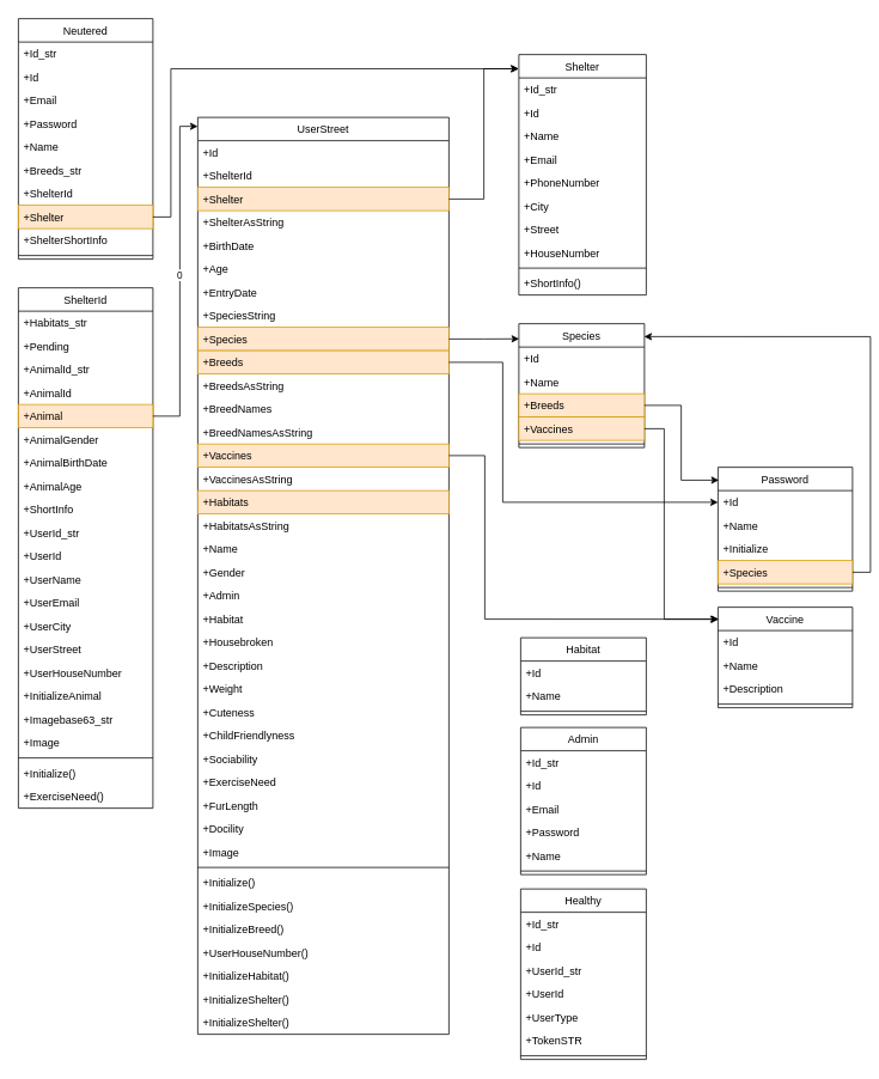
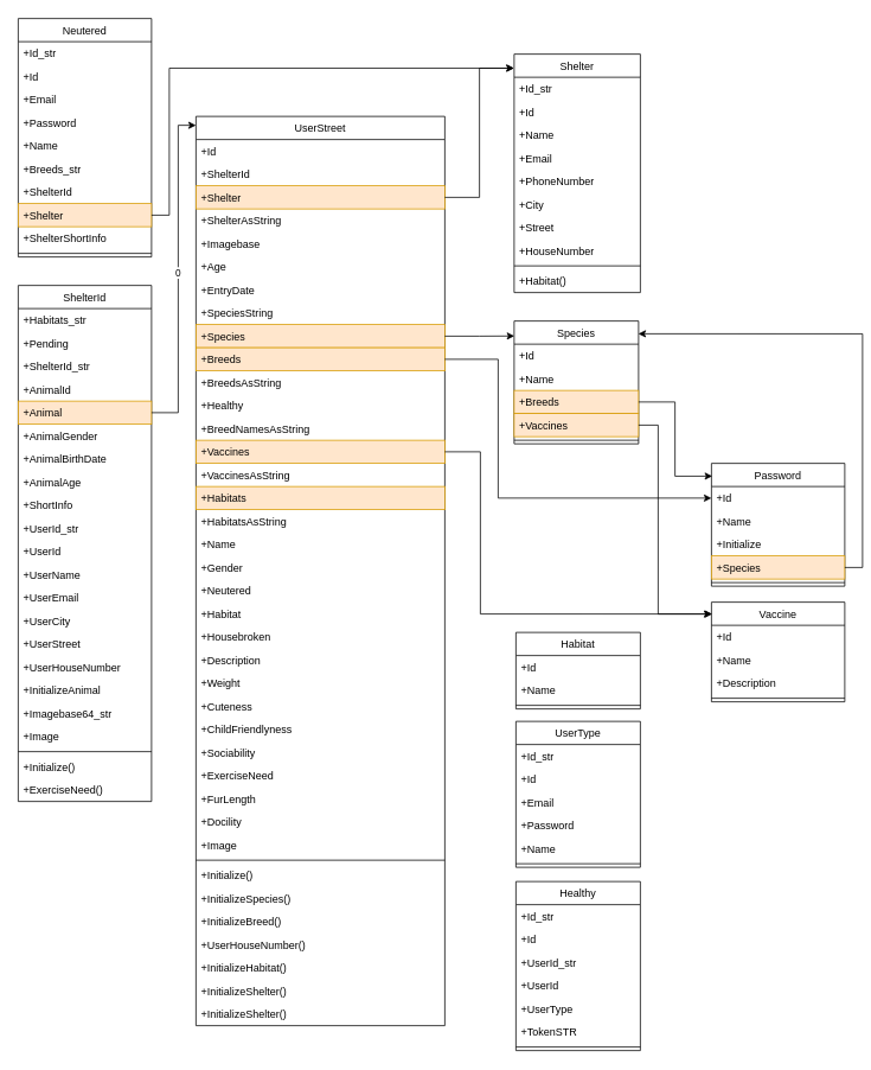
- <mxCell id="43" value="+BirthDate" style="text;align=left;verticalAlign=top;spacingLeft=4;spacingRight=4;overflow=hidden;rotatable=0;points=[[0,0.5],[1,0.5]];portConstraint=eastwest;" parent="38" vertex="1"><mxGeometry y="130" width="280" height="26" as="geometry" /></mxCell>
+ <mxCell id="43" value="+Imagebase" style="text;align=left;verticalAlign=top;spacingLeft=4;spacingRight=4;overflow=hidden;rotatable=0;points=[[0,0.5],[1,0.5]];portConstraint=eastwest;" parent="38" vertex="1"><mxGeometry y="130" width="280" height="26" as="geometry" /></mxCell>
- <mxCell id="103" value="+ShortInfo()" style="text;align=left;verticalAlign=top;spacingLeft=4;spacingRight=4;overflow=hidden;rotatable=0;points=[[0,0.5],[1,0.5]];portConstraint=eastwest;" parent="93" vertex="1"><mxGeometry y="242" width="142" height="26" as="geometry" /></mxCell>
+ <mxCell id="103" value="+Habitat()" style="text;align=left;verticalAlign=top;spacingLeft=4;spacingRight=4;overflow=hidden;rotatable=0;points=[[0,0.5],[1,0.5]];portConstraint=eastwest;" parent="93" vertex="1"><mxGeometry y="242" width="142" height="26" as="geometry" /></mxCell>
- <mxCell id="18" value="+AnimalId_str" style="text;align=left;verticalAlign=top;spacingLeft=4;spacingRight=4;overflow=hidden;rotatable=0;points=[[0,0.5],[1,0.5]];portConstraint=eastwest;" parent="15" vertex="1"><mxGeometry y="78" width="150" height="26" as="geometry" /></mxCell>
+ <mxCell id="18" value="+ShelterId_str" style="text;align=left;verticalAlign=top;spacingLeft=4;spacingRight=4;overflow=hidden;rotatable=0;points=[[0,0.5],[1,0.5]];portConstraint=eastwest;" parent="15" vertex="1"><mxGeometry y="78" width="150" height="26" as="geometry" /></mxCell>
- <mxCell id="50" value="+BreedNames" style="text;align=left;verticalAlign=top;spacingLeft=4;spacingRight=4;overflow=hidden;rotatable=0;points=[[0,0.5],[1,0.5]];portConstraint=eastwest;" parent="38" vertex="1"><mxGeometry y="312" width="280" height="26" as="geometry" /></mxCell>
+ <mxCell id="50" value="+Healthy" style="text;align=left;verticalAlign=top;spacingLeft=4;spacingRight=4;overflow=hidden;rotatable=0;points=[[0,0.5],[1,0.5]];portConstraint=eastwest;" parent="38" vertex="1"><mxGeometry y="312" width="280" height="26" as="geometry" /></mxCell>
- <mxCell id="58" value="+Admin" style="text;align=left;verticalAlign=top;spacingLeft=4;spacingRight=4;overflow=hidden;rotatable=0;points=[[0,0.5],[1,0.5]];portConstraint=eastwest;" parent="38" vertex="1"><mxGeometry y="520" width="280" height="26" as="geometry" /></mxCell>
+ <mxCell id="58" value="+Neutered" style="text;align=left;verticalAlign=top;spacingLeft=4;spacingRight=4;overflow=hidden;rotatable=0;points=[[0,0.5],[1,0.5]];portConstraint=eastwest;" parent="38" vertex="1"><mxGeometry y="520" width="280" height="26" as="geometry" /></mxCell>
- <mxCell id="33" value="+Imagebase63_str" style="text;align=left;verticalAlign=top;spacingLeft=4;spacingRight=4;overflow=hidden;rotatable=0;points=[[0,0.5],[1,0.5]];portConstraint=eastwest;" parent="15" vertex="1"><mxGeometry y="468" width="150" height="26" as="geometry" /></mxCell>
+ <mxCell id="33" value="+Imagebase64_str" style="text;align=left;verticalAlign=top;spacingLeft=4;spacingRight=4;overflow=hidden;rotatable=0;points=[[0,0.5],[1,0.5]];portConstraint=eastwest;" parent="15" vertex="1"><mxGeometry y="468" width="150" height="26" as="geometry" /></mxCell>
- <mxCell id="8" value="Admin" style="swimlane;fontStyle=0;align=center;verticalAlign=top;childLayout=stackLayout;horizontal=1;startSize=26;horizontalStack=0;resizeParent=1;resizeLast=0;collapsible=1;marginBottom=0;rounded=0;shadow=0;strokeWidth=1;" parent="1" vertex="1"><mxGeometry x="580" y="810" width="140" height="164" as="geometry"><mxRectangle x="230" y="140" width="160" height="26" as="alternateBounds" /></mxGeometry></mxCell>
+ <mxCell id="8" value="UserType" style="swimlane;fontStyle=0;align=center;verticalAlign=top;childLayout=stackLayout;horizontal=1;startSize=26;horizontalStack=0;resizeParent=1;resizeLast=0;collapsible=1;marginBottom=0;rounded=0;shadow=0;strokeWidth=1;" parent="1" vertex="1"><mxGeometry x="580" y="810" width="140" height="164" as="geometry"><mxRectangle x="230" y="140" width="160" height="26" as="alternateBounds" /></mxGeometry></mxCell>
